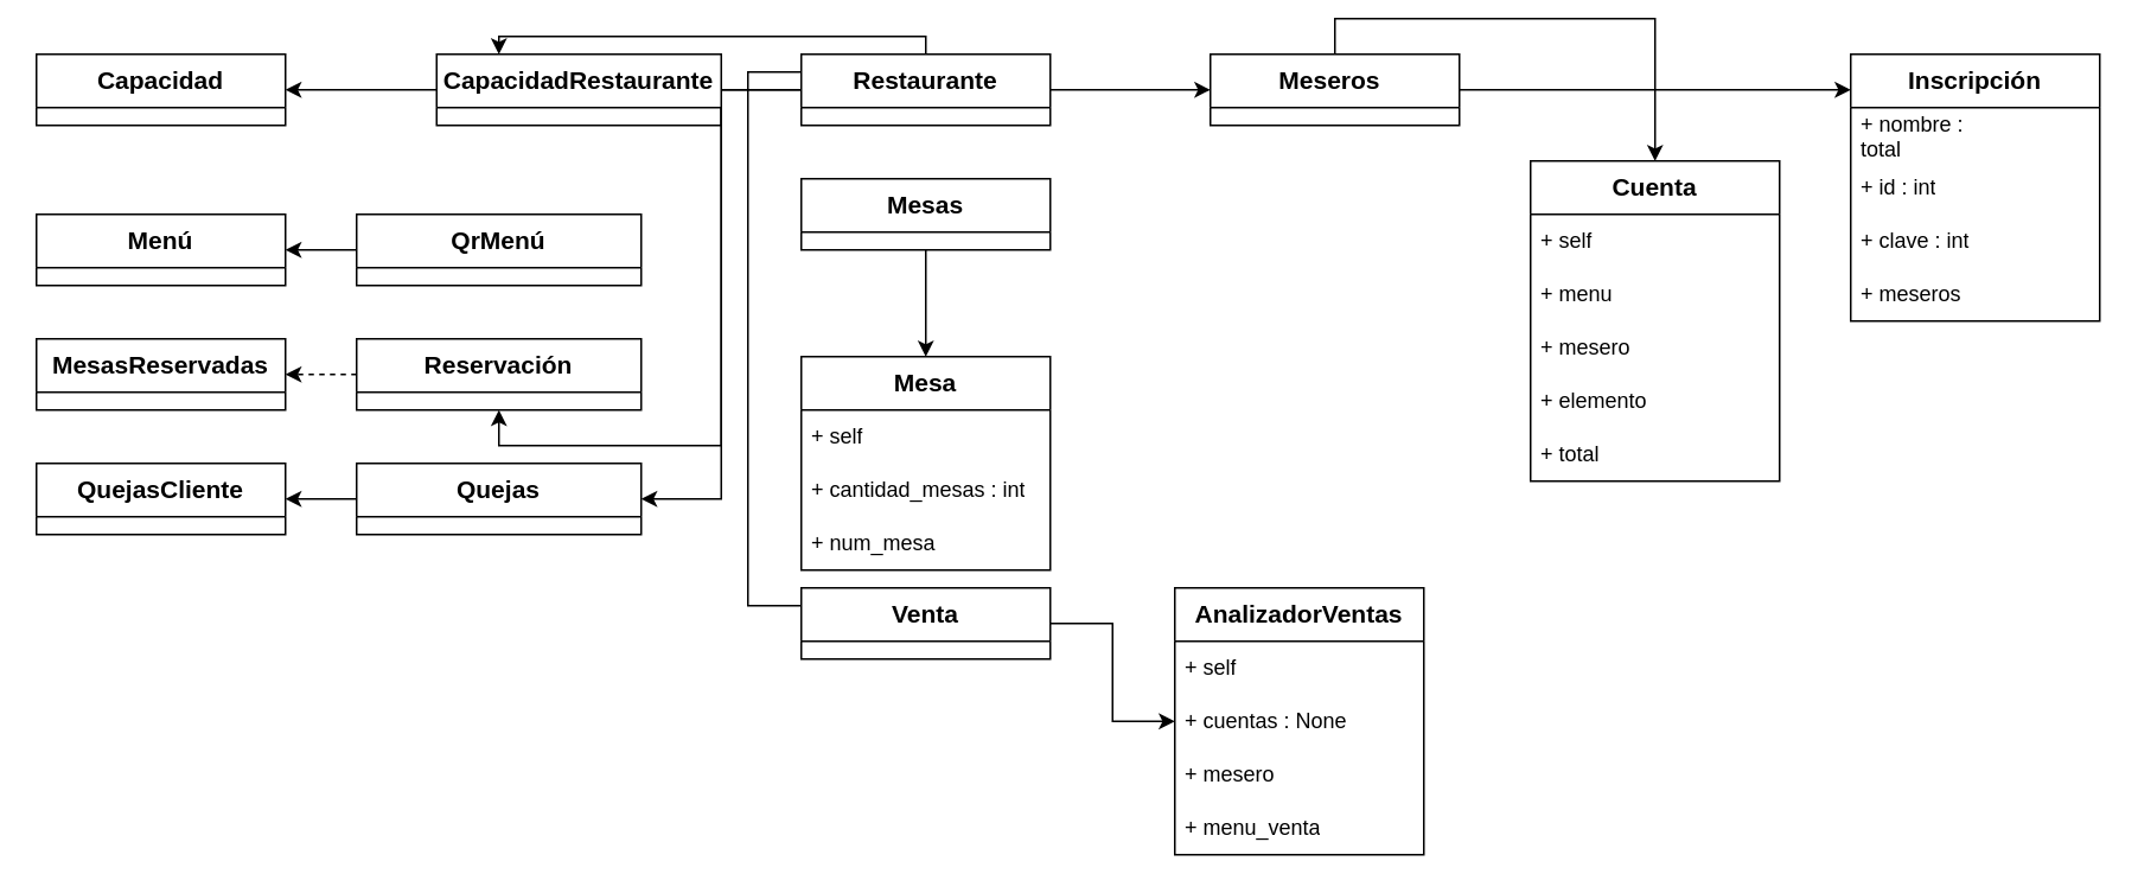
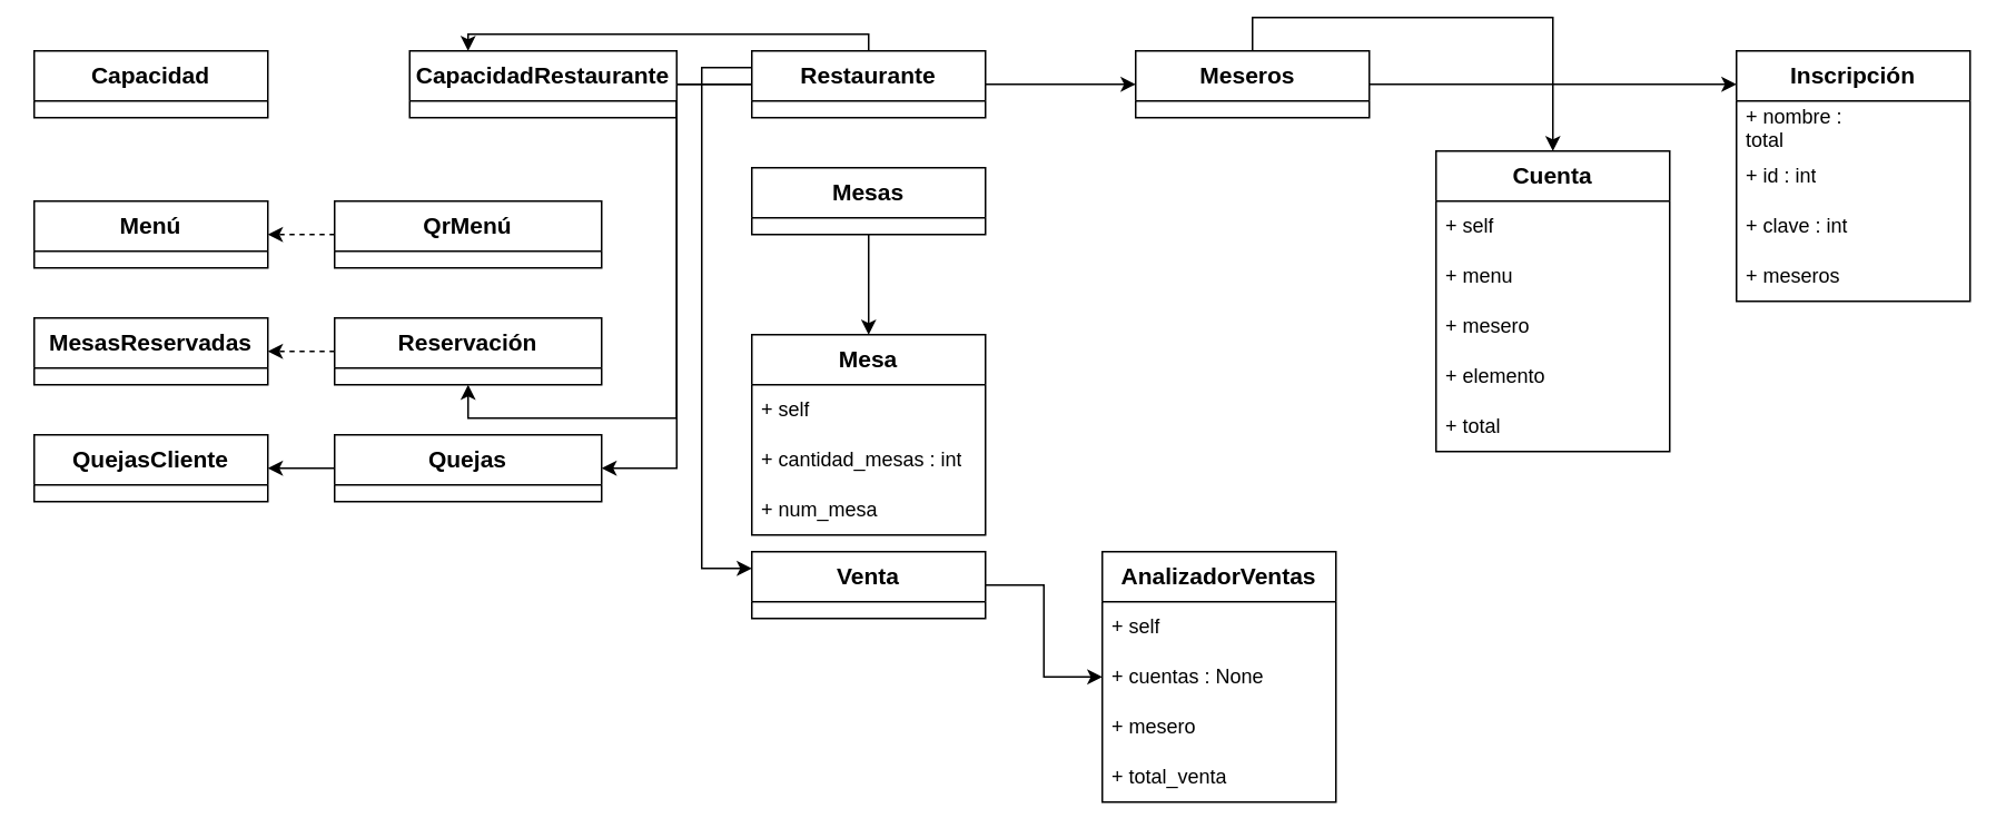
- <mxCell id="35" style="edgeStyle=orthogonalEdgeStyle;rounded=0;orthogonalLoop=1;jettySize=auto;html=1;entryX=1;entryY=0.5;entryDx=0;entryDy=0;" edge="1" parent="1" source="36" target="43"><mxGeometry relative="1" as="geometry" /></mxCell>
- <mxCell id="37" style="edgeStyle=orthogonalEdgeStyle;rounded=0;orthogonalLoop=1;jettySize=auto;html=1;exitX=0;exitY=0.5;exitDx=0;exitDy=0;entryX=1;entryY=0.5;entryDx=0;entryDy=0;" parent="1" source="38" target="42" edge="1"><mxGeometry relative="1" as="geometry" /></mxCell>
+ <mxCell id="37" style="edgeStyle=orthogonalEdgeStyle;rounded=0;orthogonalLoop=1;jettySize=auto;html=1;exitX=0;exitY=0.5;exitDx=0;exitDy=0;entryX=1;entryY=0.5;entryDx=0;entryDy=0;dashed=1;" parent="1" source="38" target="42" edge="1"><mxGeometry relative="1" as="geometry" /></mxCell>
- <mxCell id="2" style="edgeStyle=orthogonalEdgeStyle;rounded=0;orthogonalLoop=1;jettySize=auto;html=1;exitX=0;exitY=0.5;exitDx=0;exitDy=0;endArrow=none;" parent="1" source="7" target="29" edge="1"><mxGeometry relative="1" as="geometry"><Array as="points"><mxPoint x="450" y="40" /><mxPoint x="420" y="40" /><mxPoint x="420" y="340" /></Array></mxGeometry></mxCell>
+ <mxCell id="2" style="edgeStyle=orthogonalEdgeStyle;rounded=0;orthogonalLoop=1;jettySize=auto;html=1;exitX=0;exitY=0.5;exitDx=0;exitDy=0;" parent="1" source="7" target="29" edge="1"><mxGeometry relative="1" as="geometry"><Array as="points"><mxPoint x="450" y="40" /><mxPoint x="420" y="40" /><mxPoint x="420" y="340" /></Array></mxGeometry></mxCell>
- <mxCell id="34" value="+ menu_venta" style="text;strokeColor=none;fillColor=none;align=left;verticalAlign=middle;spacingLeft=4;spacingRight=4;overflow=hidden;points=[[0,0.5],[1,0.5]];portConstraint=eastwest;rotatable=0;whiteSpace=wrap;html=1;" parent="30" vertex="1"><mxGeometry y="120" width="140" height="30" as="geometry" /></mxCell>
+ <mxCell id="34" value="+ total_venta" style="text;strokeColor=none;fillColor=none;align=left;verticalAlign=middle;spacingLeft=4;spacingRight=4;overflow=hidden;points=[[0,0.5],[1,0.5]];portConstraint=eastwest;rotatable=0;whiteSpace=wrap;html=1;" parent="30" vertex="1"><mxGeometry y="120" width="140" height="30" as="geometry" /></mxCell>
